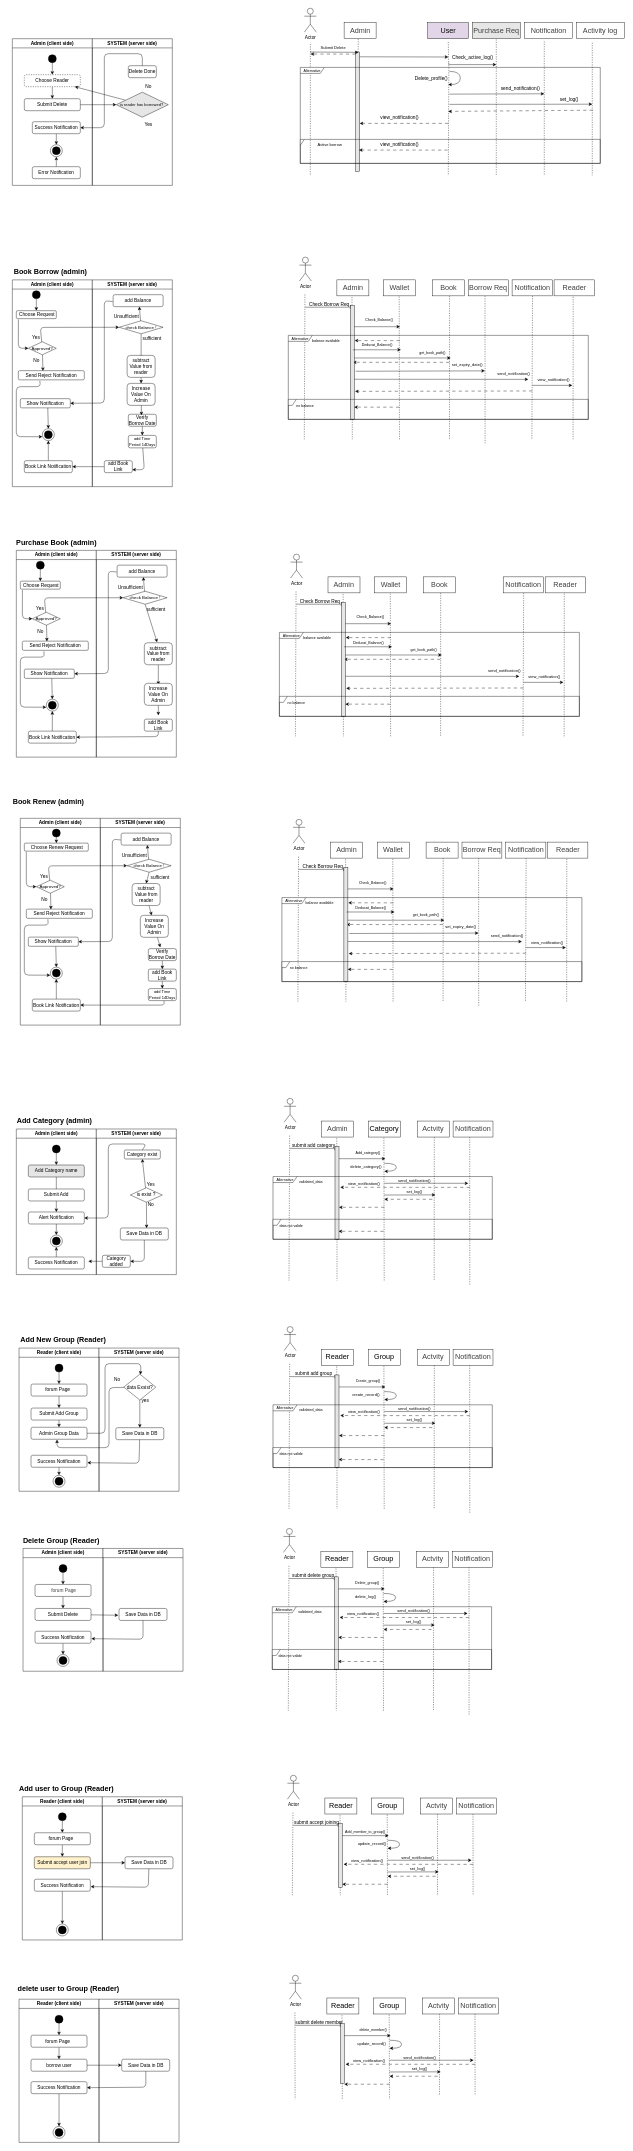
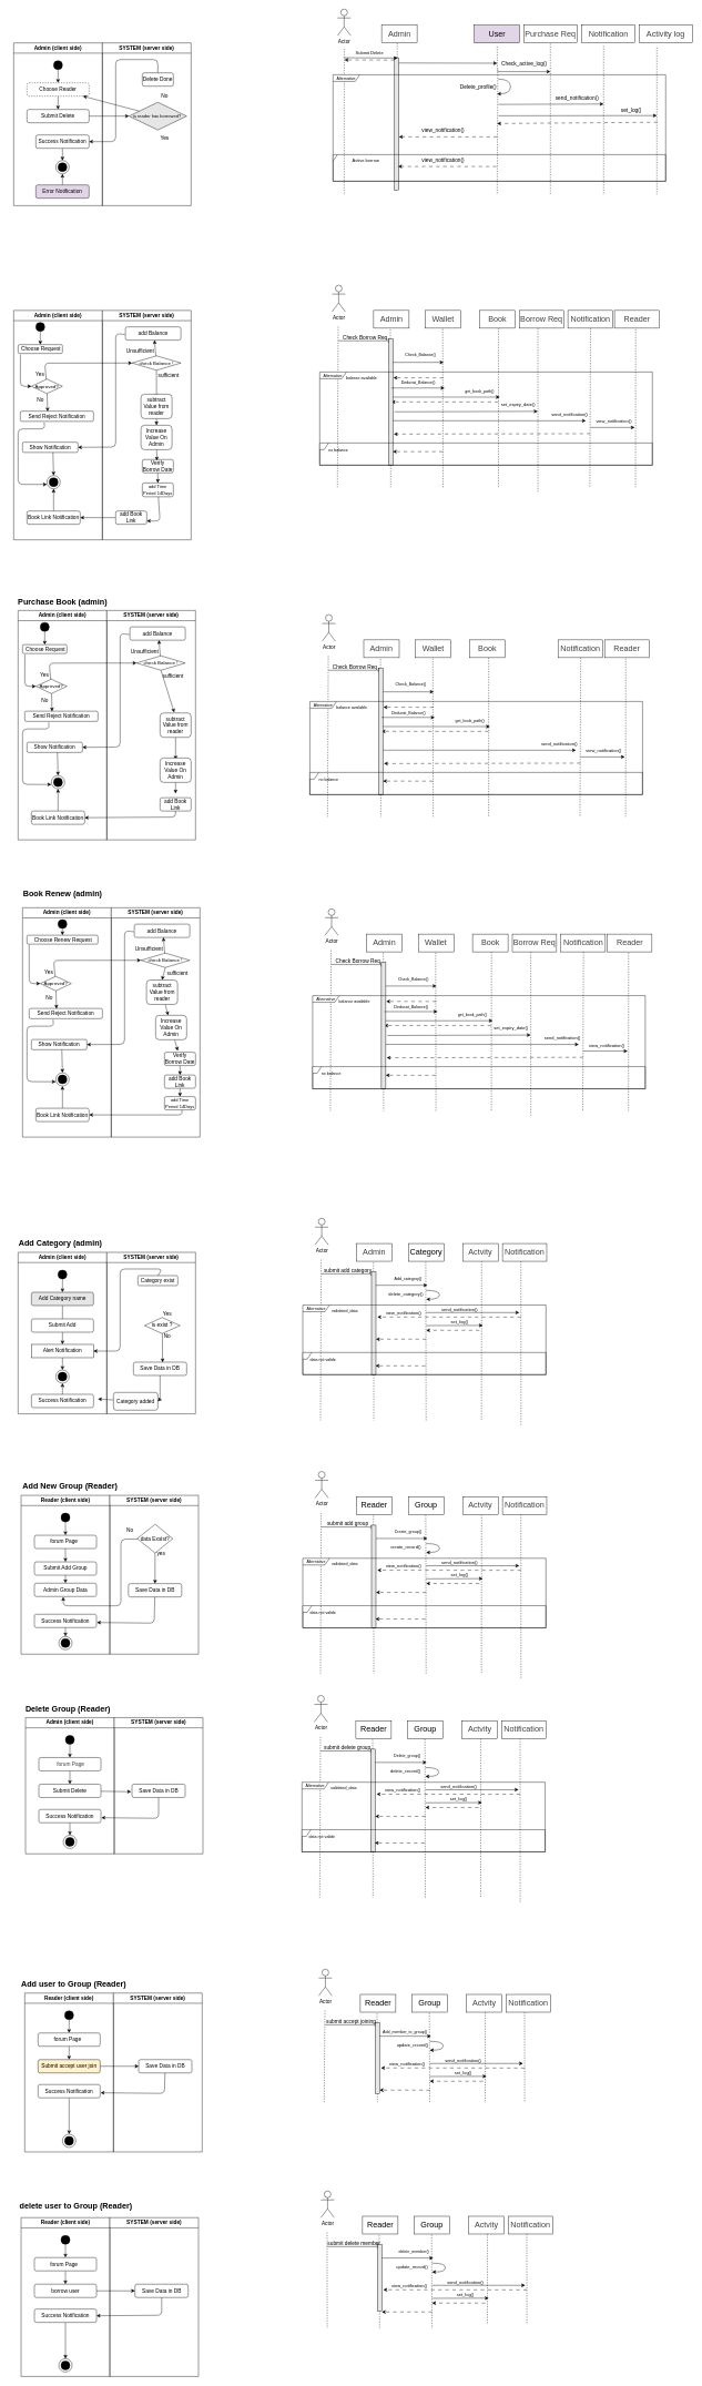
- <mxCell id="239" value="&lt;span style=&quot;color: rgb(63, 63, 63); text-wrap-mode: nowrap;&quot;&gt;&lt;font style=&quot;font-size: 18px;&quot;&gt;Purchase Req&lt;/font&gt;&lt;/span&gt;" style="whiteSpace=wrap;html=1;fillColor=#e6e6e6;" parent="1" vertex="1"><mxGeometry x="1180" y="56.25" width="120" height="40" as="geometry" /></mxCell>
+ <mxCell id="239" value="&lt;span style=&quot;color: rgb(63, 63, 63); text-wrap-mode: nowrap;&quot;&gt;&lt;font style=&quot;font-size: 18px;&quot;&gt;Purchase Req&lt;/font&gt;&lt;/span&gt;" style="whiteSpace=wrap;html=1;" parent="1" vertex="1"><mxGeometry x="1180" y="56.25" width="120" height="40" as="geometry" /></mxCell>
- <mxCell id="141" value="Error Notification" style="rounded=1;whiteSpace=wrap;html=1;" parent="134" vertex="1"><mxGeometry x="50" y="320" width="120" height="30" as="geometry" /></mxCell>
+ <mxCell id="141" value="Error Notification" style="rounded=1;whiteSpace=wrap;html=1;fillColor=#e1d5e7;" parent="134" vertex="1"><mxGeometry x="50" y="320" width="120" height="30" as="geometry" /></mxCell>
- <mxCell id="34" value="&lt;b&gt;&lt;font style=&quot;font-size: 18px;&quot;&gt;Book Borrow (admin)&lt;/font&gt;&lt;/b&gt;" style="text;html=1;align=center;verticalAlign=middle;resizable=0;points=[];autosize=1;strokeColor=none;fillColor=none;" parent="1" vertex="1"><mxGeometry x="20" y="659.25" width="210" height="40" as="geometry" /></mxCell>
- <mxCell id="96" value="&lt;b&gt;&lt;font style=&quot;font-size: 18px;&quot;&gt;Book Renew (admin)&lt;/font&gt;&lt;/b&gt;" style="text;html=1;align=center;verticalAlign=middle;resizable=0;points=[];autosize=1;strokeColor=none;fillColor=none;" parent="1" vertex="1"><mxGeometry x="20" y="1984.5" width="200" height="40" as="geometry" /></mxCell>
+ <mxCell id="96" value="&lt;b&gt;&lt;font style=&quot;font-size: 18px;&quot;&gt;Book Renew (admin)&lt;/font&gt;&lt;/b&gt;" style="text;html=1;align=center;verticalAlign=middle;resizable=0;points=[];autosize=1;strokeColor=none;fillColor=none;" parent="1" vertex="1"><mxGeometry x="40" y="1994.5" width="200" height="40" as="geometry" /></mxCell>
- <mxCell id="53" style="edgeStyle=none;html=1;entryX=0.5;entryY=1;entryDx=0;entryDy=0;" parent="52" source="54" target="57" edge="1"><mxGeometry relative="1" as="geometry" /></mxCell>
- <mxCell id="51" value="Alert Notification" style="rounded=1;whiteSpace=wrap;html=1;" parent="40" vertex="1"><mxGeometry x="30" y="207.5" width="140" height="30" as="geometry" /></mxCell>
+ <mxCell id="51" value="Alert Notification" style="whiteSpace=wrap;html=1;rounded=0;" parent="40" vertex="1"><mxGeometry x="30" y="207.5" width="140" height="30" as="geometry" /></mxCell>
- <mxCell id="61" value="Category added" style="rounded=1;whiteSpace=wrap;html=1;" parent="52" vertex="1"><mxGeometry x="15" y="315.75" width="70" height="30" as="geometry" /></mxCell>
+ <mxCell id="61" value="Category added" style="rounded=1;whiteSpace=wrap;html=1;" parent="52" vertex="1"><mxGeometry x="15" y="315.75" width="100" height="40" as="geometry" /></mxCell>
- <mxCell id="235" style="edgeStyle=none;html=1;exitX=1;exitY=0.5;exitDx=0;exitDy=0;" parent="1" source="210" target="215" edge="1"><mxGeometry relative="1" as="geometry"><Array as="points"><mxPoint x="261.75" y="3582.98" /><mxPoint x="261.75" y="3408.98" /><mxPoint x="351.75" y="3408.98" /></Array></mxGeometry></mxCell>
- <mxCell id="428" value="&lt;span style=&quot;color: rgb(0, 0, 0); text-align: left; text-wrap-mode: wrap;&quot;&gt;&lt;font style=&quot;font-size: 10px;&quot;&gt;delete_log()&lt;/font&gt;&lt;/span&gt;" style="text;html=1;align=center;verticalAlign=middle;resizable=0;points=[];autosize=1;strokeColor=none;fillColor=none;" parent="1" vertex="1"><mxGeometry x="867.5" y="3977.04" width="90" height="30" as="geometry" /></mxCell>
+ <mxCell id="428" value="&lt;span style=&quot;color: rgb(0, 0, 0); text-align: left; text-wrap-mode: wrap;&quot;&gt;&lt;font style=&quot;font-size: 10px;&quot;&gt;delete_record()&lt;/font&gt;&lt;/span&gt;" style="text;html=1;align=center;verticalAlign=middle;resizable=0;points=[];autosize=1;strokeColor=none;fillColor=none;" parent="1" vertex="1"><mxGeometry x="867.5" y="3977.04" width="90" height="30" as="geometry" /></mxCell>
